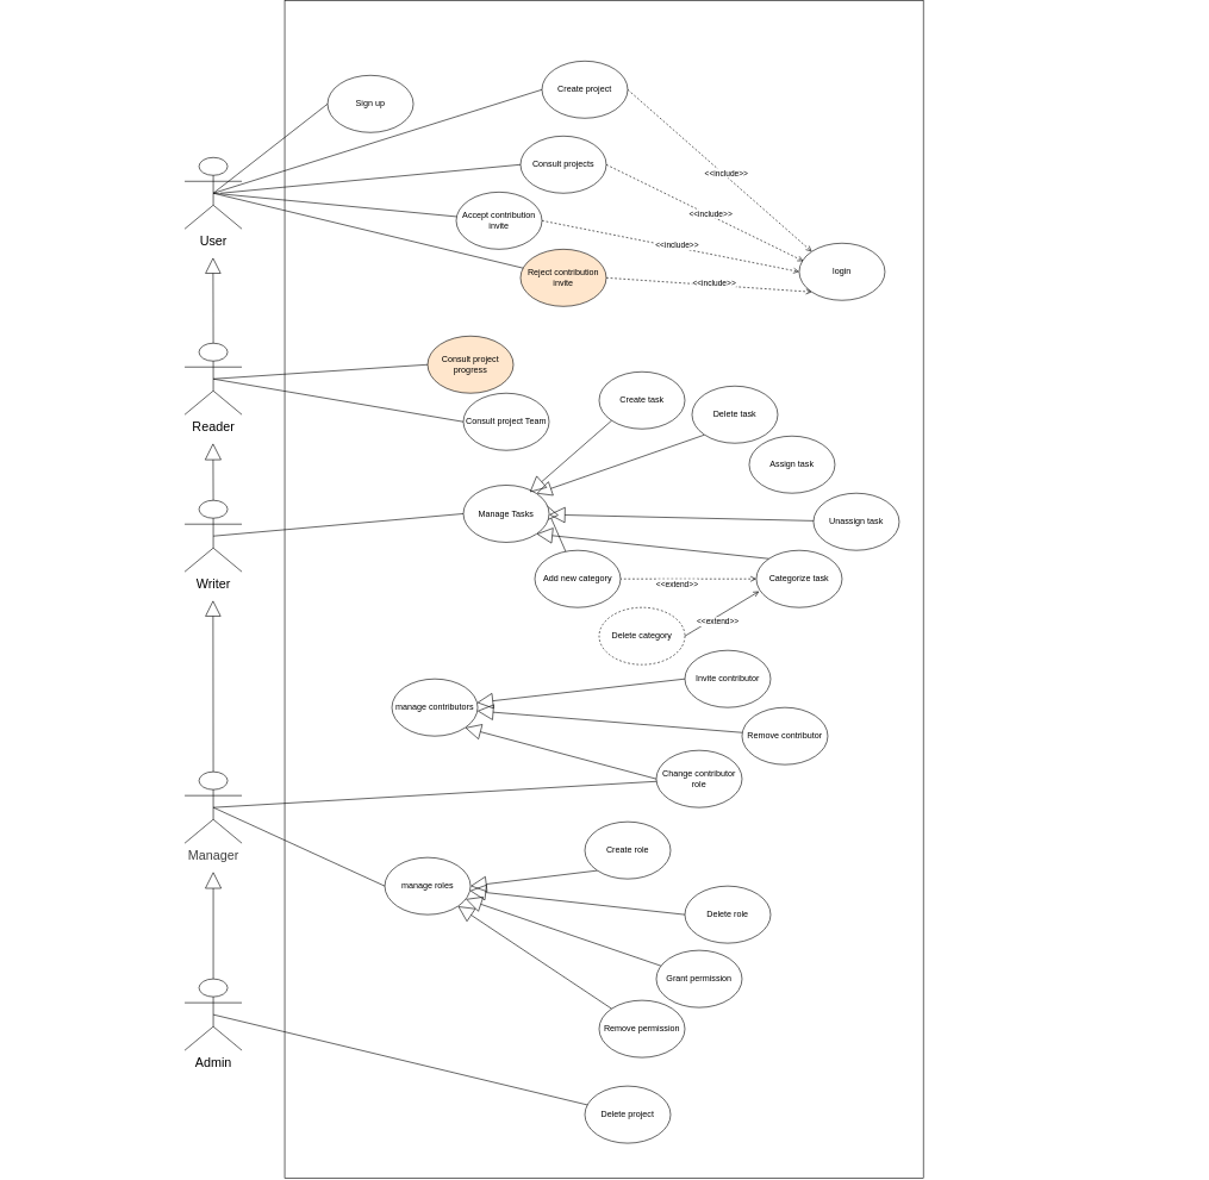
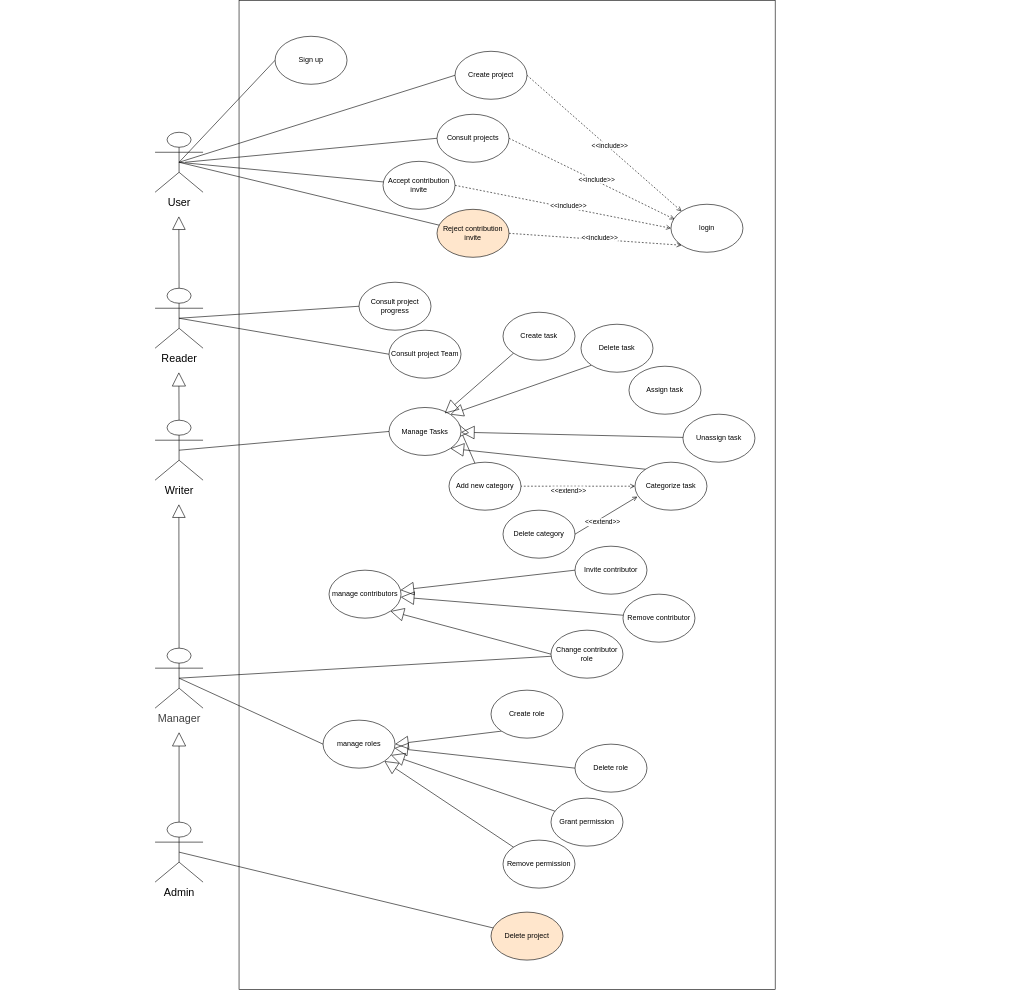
- <mxCell id="4" value="Sign up" style="ellipse;whiteSpace=wrap;html=1;" parent="1" vertex="1"><mxGeometry x="458" y="65" width="120" height="80" as="geometry" /></mxCell>
+ <mxCell id="4" value="Sign up" style="ellipse;whiteSpace=wrap;html=1;" parent="1" vertex="1"><mxGeometry x="458" y="20" width="120" height="80" as="geometry" /></mxCell>
- <mxCell id="13" value="Consult project progress" style="ellipse;whiteSpace=wrap;html=1;fillColor=#ffe6cc;" parent="1" vertex="1"><mxGeometry x="598" y="430" width="120" height="80" as="geometry" /></mxCell>
+ <mxCell id="13" value="Consult project progress" style="ellipse;whiteSpace=wrap;html=1;" parent="1" vertex="1"><mxGeometry x="598" y="430" width="120" height="80" as="geometry" /></mxCell>
- <mxCell id="21" value="Delete category" style="ellipse;whiteSpace=wrap;html=1;dashed=1;" parent="1" vertex="1"><mxGeometry x="838" y="810" width="120" height="80" as="geometry" /></mxCell>
+ <mxCell id="21" value="Delete category" style="ellipse;whiteSpace=wrap;html=1;" parent="1" vertex="1"><mxGeometry x="838" y="810" width="120" height="80" as="geometry" /></mxCell>
- <mxCell id="72" value="Delete project" style="ellipse;whiteSpace=wrap;html=1;" parent="1" vertex="1"><mxGeometry x="818" y="1480" width="120" height="80" as="geometry" /></mxCell>
+ <mxCell id="72" value="Delete project" style="ellipse;whiteSpace=wrap;html=1;fillColor=#ffe6cc;" parent="1" vertex="1"><mxGeometry x="818" y="1480" width="120" height="80" as="geometry" /></mxCell>
